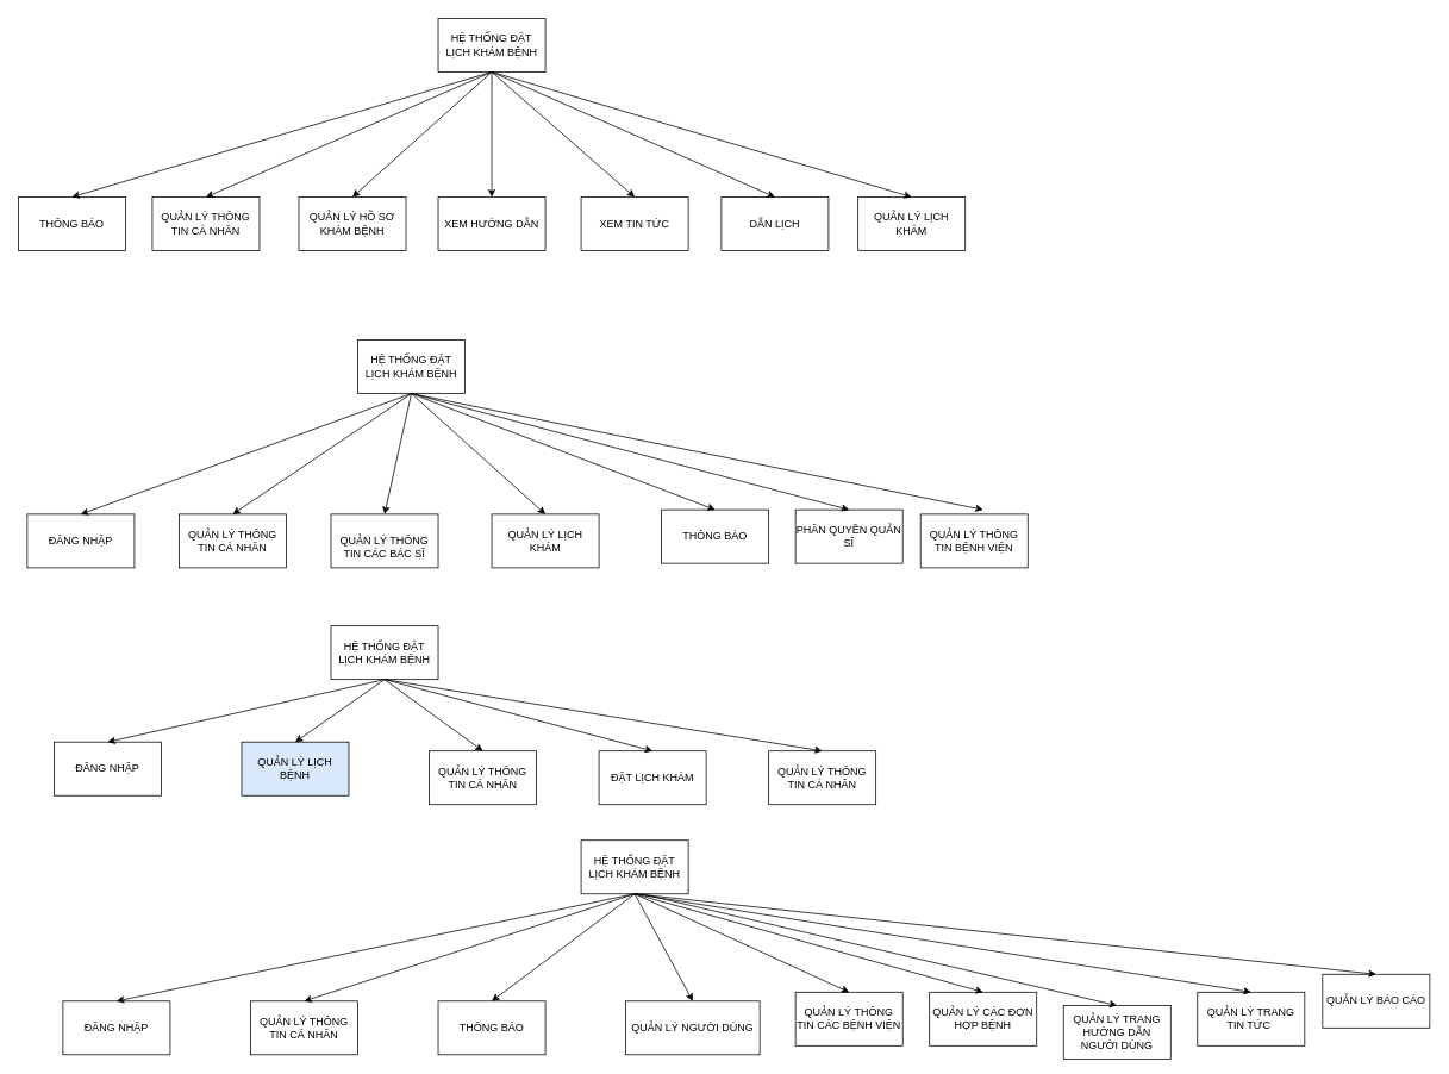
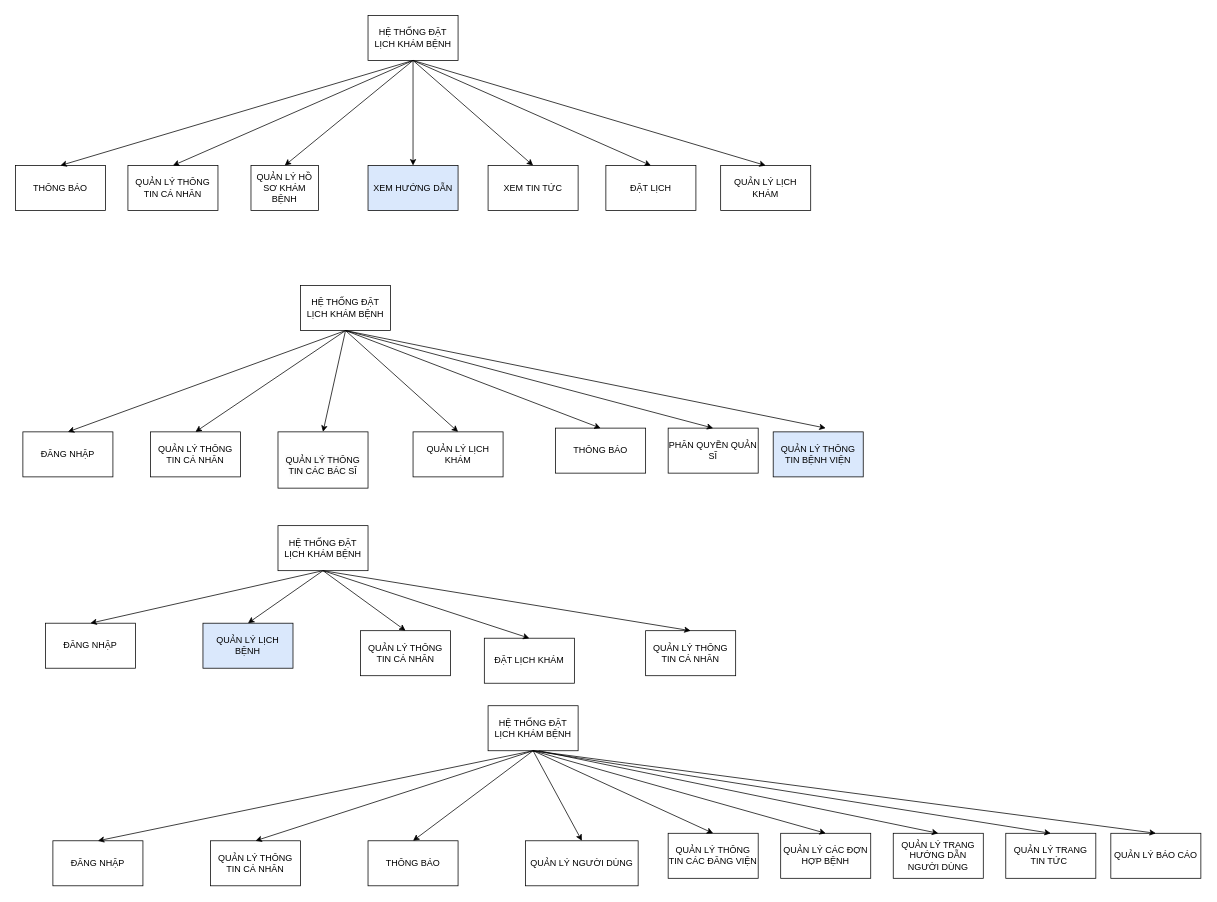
- <mxCell id="4" value="QUẢN LÝ HỒ SƠ KHÁM BỆNH" style="rounded=0;whiteSpace=wrap;html=1;" vertex="1" parent="1"><mxGeometry x="334" y="220" width="120" height="60" as="geometry" /></mxCell>
+ <mxCell id="4" value="QUẢN LÝ HỒ SƠ KHÁM BỆNH" style="rounded=0;whiteSpace=wrap;html=1;" vertex="1" parent="1"><mxGeometry x="334" y="220" width="90" height="60" as="geometry" /></mxCell>
- <mxCell id="6" value="XEM HƯỚNG DẪN" style="rounded=0;whiteSpace=wrap;html=1;" vertex="1" parent="1"><mxGeometry x="490" y="220" width="120" height="60" as="geometry" /></mxCell>
+ <mxCell id="6" value="XEM HƯỚNG DẪN" style="rounded=0;whiteSpace=wrap;html=1;fillColor=#dae8fc;" vertex="1" parent="1"><mxGeometry x="490" y="220" width="120" height="60" as="geometry" /></mxCell>
- <mxCell id="7" value="DẪN LỊCH" style="rounded=0;whiteSpace=wrap;html=1;" vertex="1" parent="1"><mxGeometry x="807" y="220" width="120" height="60" as="geometry" /></mxCell>
+ <mxCell id="7" value="ĐẶT LỊCH" style="rounded=0;whiteSpace=wrap;html=1;" vertex="1" parent="1"><mxGeometry x="807" y="220" width="120" height="60" as="geometry" /></mxCell>
- <mxCell id="20" value="&lt;br&gt;&lt;span style=&quot;color: rgb(0, 0, 0); font-family: Helvetica; font-size: 12px; font-style: normal; font-variant-ligatures: normal; font-variant-caps: normal; font-weight: 400; letter-spacing: normal; orphans: 2; text-align: center; text-indent: 0px; text-transform: none; widows: 2; word-spacing: 0px; -webkit-text-stroke-width: 0px; background-color: rgb(251, 251, 251); text-decoration-thickness: initial; text-decoration-style: initial; text-decoration-color: initial; float: none; display: inline !important;&quot;&gt;QUẢN LÝ THÔNG TIN CÁC BÁC SĨ&lt;/span&gt;&lt;br&gt;" style="rounded=0;whiteSpace=wrap;html=1;" vertex="1" parent="1"><mxGeometry x="370" y="575" width="120" height="60" as="geometry" /></mxCell>
+ <mxCell id="20" value="&lt;br&gt;&lt;span style=&quot;color: rgb(0, 0, 0); font-family: Helvetica; font-size: 12px; font-style: normal; font-variant-ligatures: normal; font-variant-caps: normal; font-weight: 400; letter-spacing: normal; orphans: 2; text-align: center; text-indent: 0px; text-transform: none; widows: 2; word-spacing: 0px; -webkit-text-stroke-width: 0px; background-color: rgb(251, 251, 251); text-decoration-thickness: initial; text-decoration-style: initial; text-decoration-color: initial; float: none; display: inline !important;&quot;&gt;QUẢN LÝ THÔNG TIN CÁC BÁC SĨ&lt;/span&gt;&lt;br&gt;" style="rounded=0;whiteSpace=wrap;html=1;" vertex="1" parent="1"><mxGeometry x="370" y="575" width="120" height="75" as="geometry" /></mxCell>
- <mxCell id="23" value="QUẢN LÝ THÔNG TIN BỆNH VIỆN" style="rounded=0;whiteSpace=wrap;html=1;" vertex="1" parent="1"><mxGeometry x="1030" y="575" width="120" height="60" as="geometry" /></mxCell>
+ <mxCell id="23" value="QUẢN LÝ THÔNG TIN BỆNH VIỆN" style="rounded=0;whiteSpace=wrap;html=1;fillColor=#dae8fc;" vertex="1" parent="1"><mxGeometry x="1030" y="575" width="120" height="60" as="geometry" /></mxCell>
- <mxCell id="39" value="ĐẶT LỊCH KHÁM" style="rounded=0;whiteSpace=wrap;html=1;" vertex="1" parent="1"><mxGeometry x="670" y="840" width="120" height="60" as="geometry" /></mxCell>
+ <mxCell id="39" value="ĐẶT LỊCH KHÁM" style="rounded=0;whiteSpace=wrap;html=1;" vertex="1" parent="1"><mxGeometry x="645" y="850" width="120" height="60" as="geometry" /></mxCell>
- <mxCell id="52" value="QUẢN LÝ BÁO CÁO" style="rounded=0;whiteSpace=wrap;html=1;" vertex="1" parent="1"><mxGeometry x="1480" y="1090" width="120" height="60" as="geometry" /></mxCell>
+ <mxCell id="52" value="QUẢN LÝ BÁO CÁO" style="rounded=0;whiteSpace=wrap;html=1;" vertex="1" parent="1"><mxGeometry x="1480" y="1110" width="120" height="60" as="geometry" /></mxCell>
- <mxCell id="49" value="QUẢN LÝ THÔNG TIN CÁC BỆNH VIỆN" style="rounded=0;whiteSpace=wrap;html=1;" vertex="1" parent="1"><mxGeometry x="890" y="1110" width="120" height="60" as="geometry" /></mxCell>
+ <mxCell id="49" value="QUẢN LÝ THÔNG TIN CÁC ĐĂNG VIỆN" style="rounded=0;whiteSpace=wrap;html=1;" vertex="1" parent="1"><mxGeometry x="890" y="1110" width="120" height="60" as="geometry" /></mxCell>
- <mxCell id="51" value="QUẢN LÝ TRANG HƯỚNG DẪN NGƯỜI DÙNG" style="rounded=0;whiteSpace=wrap;html=1;" vertex="1" parent="1"><mxGeometry x="1190" y="1125" width="120" height="60" as="geometry" /></mxCell>
+ <mxCell id="51" value="QUẢN LÝ TRANG HƯỚNG DẪN NGƯỜI DÙNG" style="rounded=0;whiteSpace=wrap;html=1;" vertex="1" parent="1"><mxGeometry x="1190" y="1110" width="120" height="60" as="geometry" /></mxCell>
